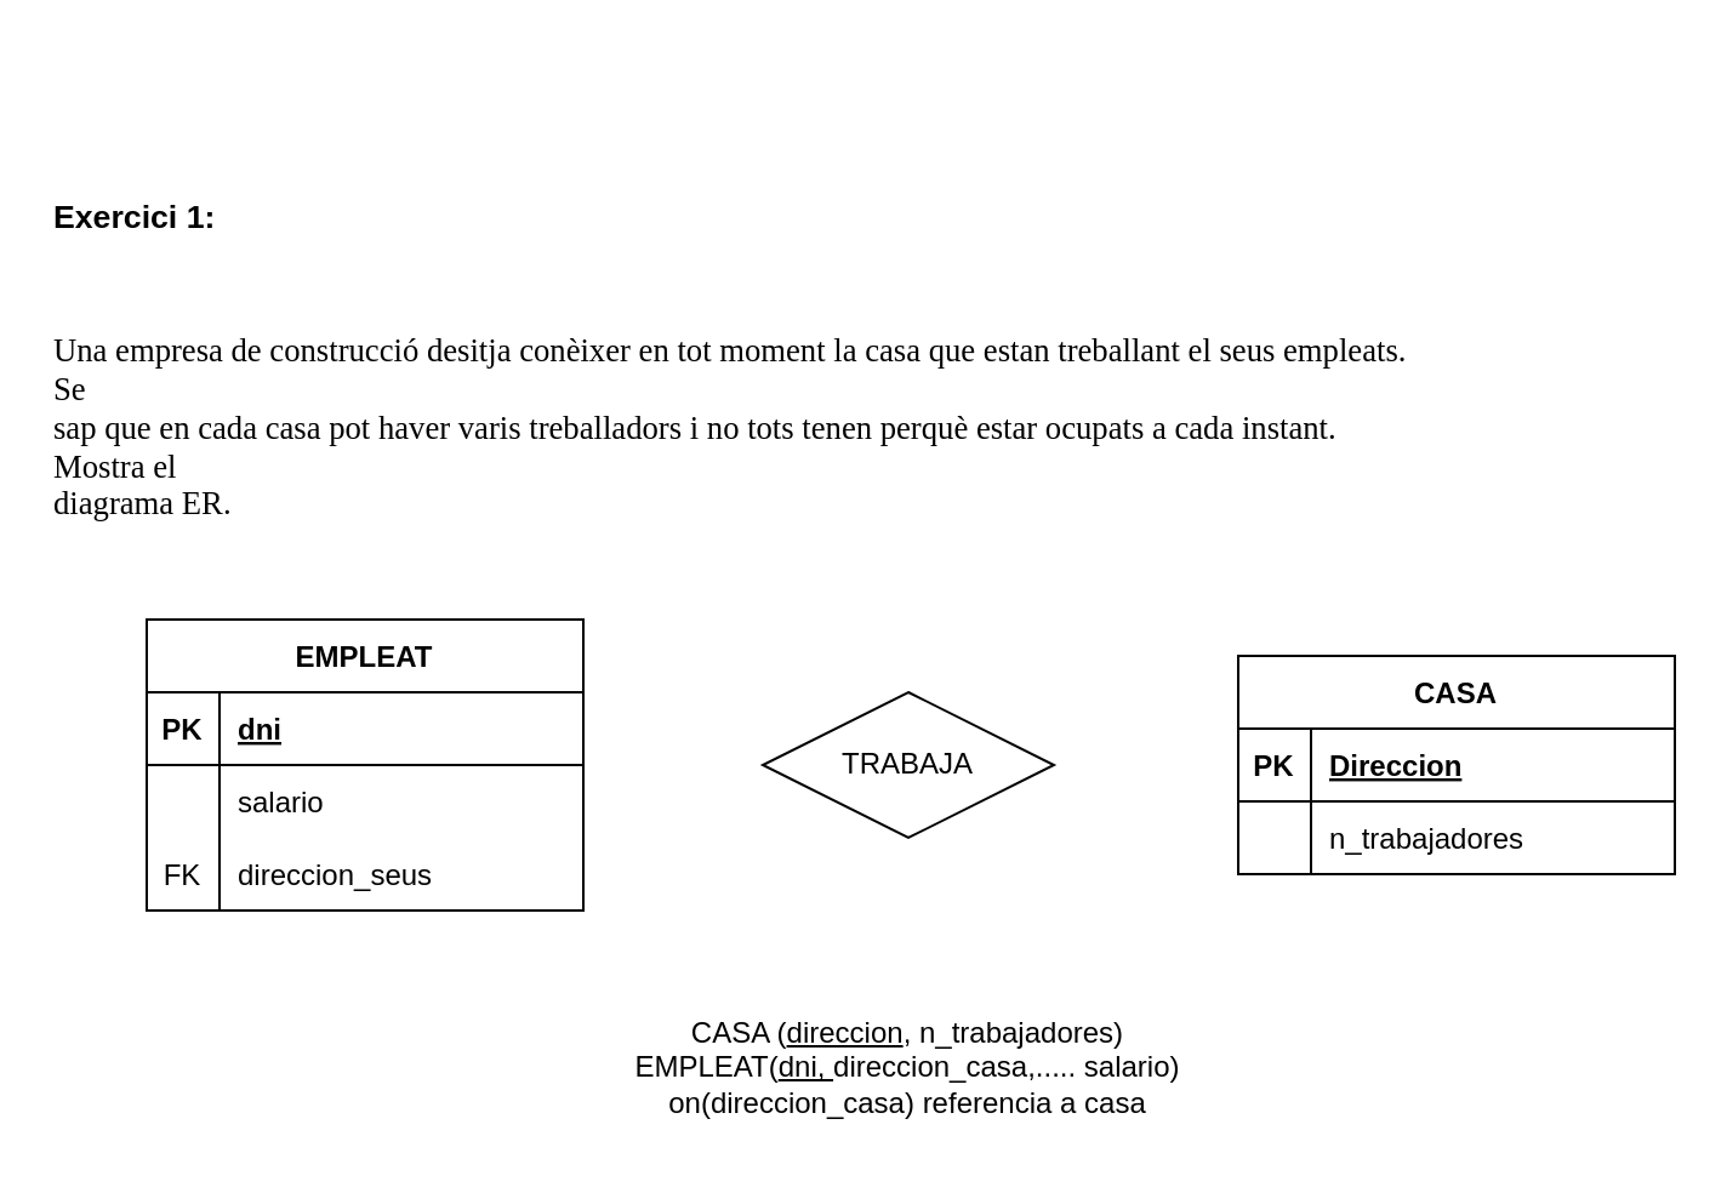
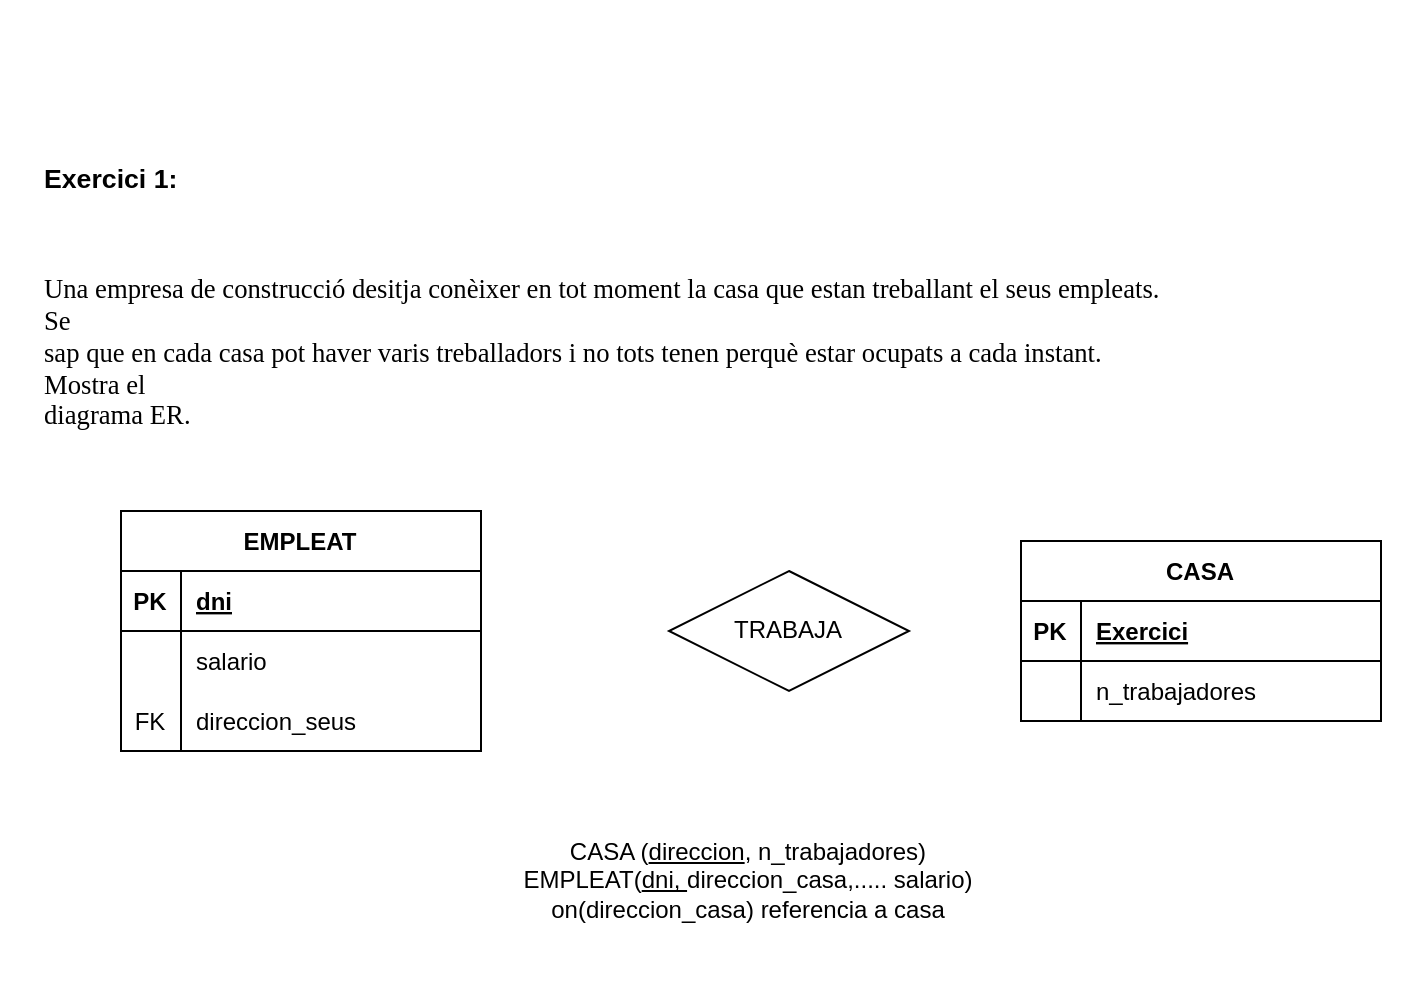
- <mxCell id="2" value="TRABAJA" style="shape=rhombus;perimeter=rhombusPerimeter;whiteSpace=wrap;html=1;align=center;" vertex="1" parent="1"><mxGeometry x="314" y="285" width="120" height="60" as="geometry" /></mxCell>
+ <mxCell id="2" value="TRABAJA" style="shape=rhombus;perimeter=rhombusPerimeter;whiteSpace=wrap;html=1;align=center;" vertex="1" parent="1"><mxGeometry x="334" y="285" width="120" height="60" as="geometry" /></mxCell>
- <mxCell id="16" value="Direccion" style="shape=partialRectangle;connectable=0;fillColor=none;top=0;left=0;bottom=0;right=0;align=left;spacingLeft=6;fontStyle=5;overflow=hidden;" vertex="1" parent="14"><mxGeometry x="30" width="150" height="30" as="geometry"><mxRectangle width="150" height="30" as="alternateBounds" /></mxGeometry></mxCell>
+ <mxCell id="16" value="Exercici" style="shape=partialRectangle;connectable=0;fillColor=none;top=0;left=0;bottom=0;right=0;align=left;spacingLeft=6;fontStyle=5;overflow=hidden;" vertex="1" parent="14"><mxGeometry x="30" width="150" height="30" as="geometry"><mxRectangle width="150" height="30" as="alternateBounds" /></mxGeometry></mxCell>
